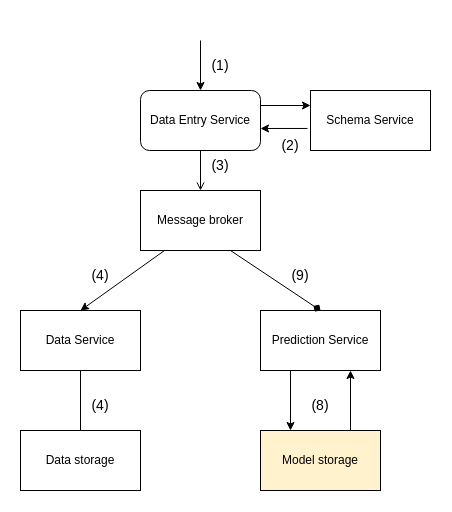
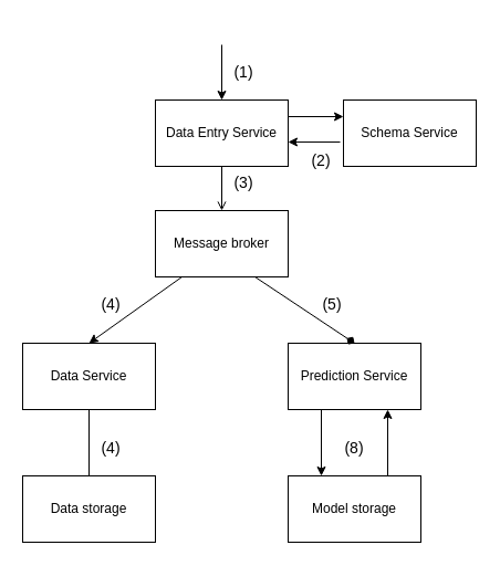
- <mxCell id="3" value="Data Entry Service" style="whiteSpace=wrap;html=1;rounded=1;" vertex="1" parent="1"><mxGeometry x="140" y="90" width="120" height="60" as="geometry" /></mxCell>
+ <mxCell id="3" value="Data Entry Service" style="rounded=0;whiteSpace=wrap;html=1;" vertex="1" parent="1"><mxGeometry x="140" y="90" width="120" height="60" as="geometry" /></mxCell>
- <mxCell id="24" value="(9)" style="text;html=1;strokeColor=none;fillColor=none;align=center;verticalAlign=middle;whiteSpace=wrap;rounded=0;fontSize=14;" vertex="1" parent="1"><mxGeometry x="270" y="260" width="60" height="30" as="geometry" /></mxCell>
+ <mxCell id="24" value="(5)" style="text;html=1;strokeColor=none;fillColor=none;align=center;verticalAlign=middle;whiteSpace=wrap;rounded=0;fontSize=14;" vertex="1" parent="1"><mxGeometry x="270" y="260" width="60" height="30" as="geometry" /></mxCell>
- <mxCell id="8" value="Model storage" style="rounded=0;whiteSpace=wrap;html=1;fillColor=#fff2cc;" vertex="1" parent="1"><mxGeometry x="260" y="430" width="120" height="60" as="geometry" /></mxCell>
+ <mxCell id="8" value="Model storage" style="rounded=0;whiteSpace=wrap;html=1;" vertex="1" parent="1"><mxGeometry x="260" y="430" width="120" height="60" as="geometry" /></mxCell>
